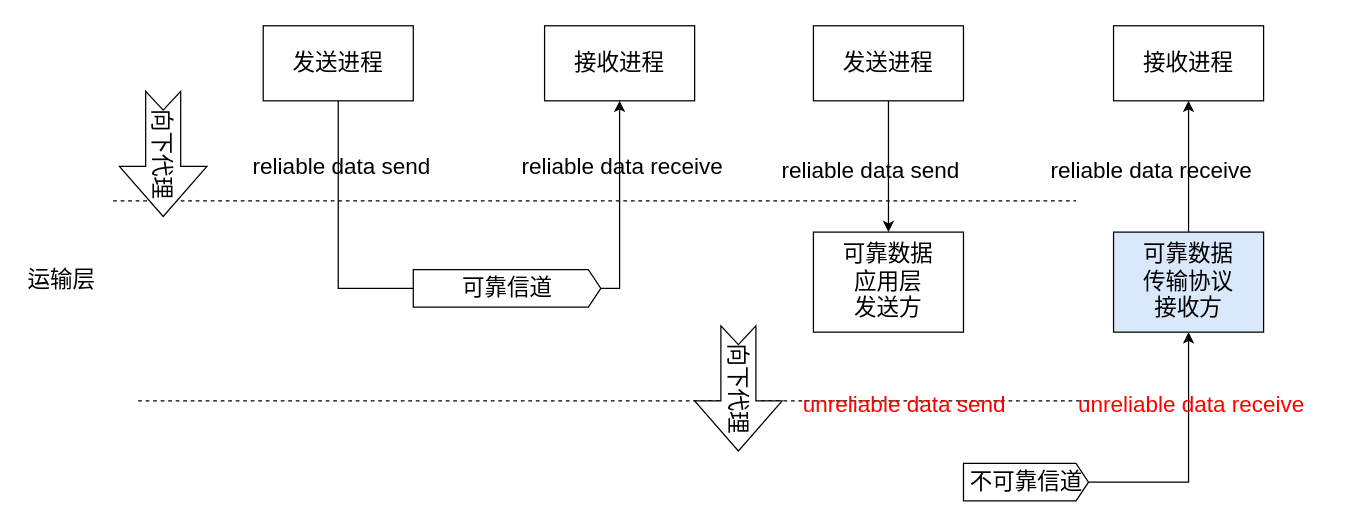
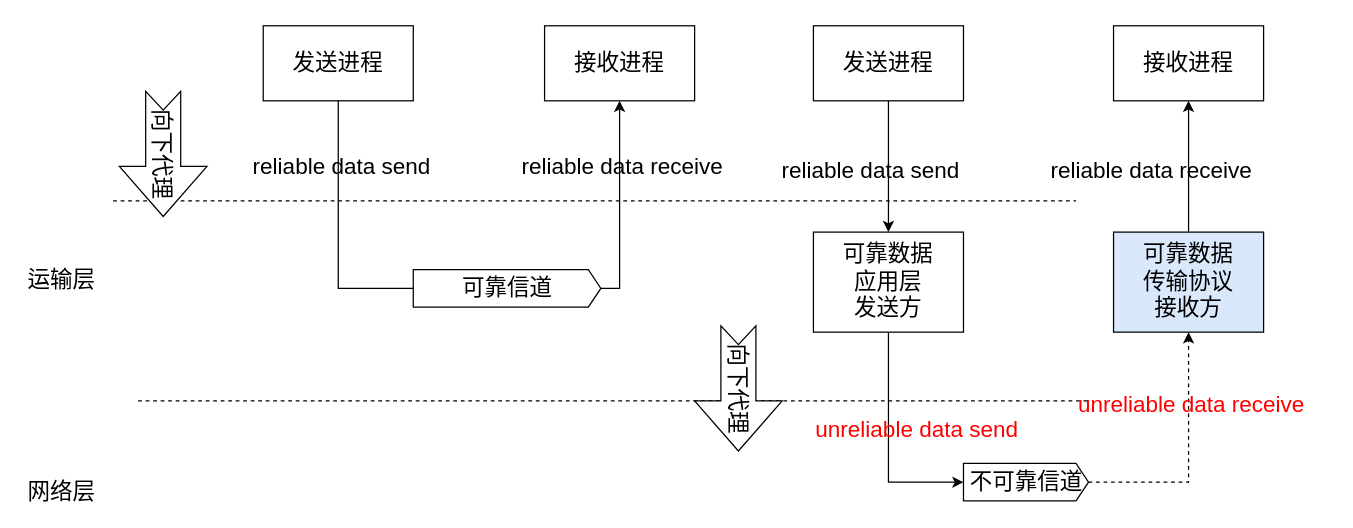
- <mxCell id="23" value="&lt;font color=&quot;#ff0000&quot;&gt;unreliable data send&amp;nbsp;&lt;/font&gt;" style="text;html=1;resizable=0;points=[];autosize=1;align=left;verticalAlign=top;spacingTop=-4;fontSize=18;" vertex="1" parent="1"><mxGeometry x="640" y="310" width="180" height="20" as="geometry" /></mxCell>
+ <mxCell id="23" value="&lt;font color=&quot;#ff0000&quot;&gt;unreliable data send&amp;nbsp;&lt;/font&gt;" style="text;html=1;resizable=0;points=[];autosize=1;align=left;verticalAlign=top;spacingTop=-4;fontSize=18;" vertex="1" parent="1"><mxGeometry x="650" y="330" width="180" height="20" as="geometry" /></mxCell>
+ <mxCell id="12" style="edgeStyle=orthogonalEdgeStyle;rounded=0;orthogonalLoop=1;jettySize=auto;html=1;entryX=0;entryY=0.5;entryDx=0;entryDy=0;entryPerimeter=0;fontSize=18;" edge="1" parent="1" source="13" target="11"><mxGeometry relative="1" as="geometry" /></mxCell>
- <mxCell id="10" style="edgeStyle=orthogonalEdgeStyle;rounded=0;orthogonalLoop=1;jettySize=auto;html=1;exitX=1;exitY=0.5;exitDx=0;exitDy=0;exitPerimeter=0;entryX=0.5;entryY=1;entryDx=0;entryDy=0;fontSize=18;" edge="1" parent="1" source="11" target="15"><mxGeometry relative="1" as="geometry" /></mxCell>
+ <mxCell id="10" style="edgeStyle=orthogonalEdgeStyle;rounded=0;orthogonalLoop=1;jettySize=auto;html=1;exitX=1;exitY=0.5;exitDx=0;exitDy=0;exitPerimeter=0;entryX=0.5;entryY=1;entryDx=0;entryDy=0;fontSize=18;dashed=1;" edge="1" parent="1" source="11" target="15"><mxGeometry relative="1" as="geometry" /></mxCell>
+ <mxCell id="8" value="网络层" style="text;html=1;resizable=0;points=[];autosize=1;align=left;verticalAlign=top;spacingTop=-4;fontSize=18;" vertex="1" parent="1"><mxGeometry x="20" y="380" width="70" height="20" as="geometry" /></mxCell>
